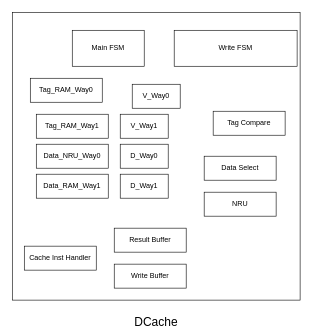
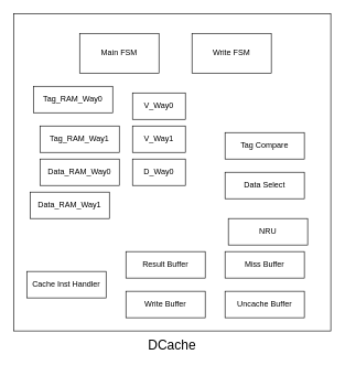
- <mxCell id="14" value="Write FSM" style="rounded=0;whiteSpace=wrap;html=1;" vertex="1" parent="1"><mxGeometry x="290" y="50" width="205" height="60" as="geometry" /></mxCell>
+ <mxCell id="14" value="Write FSM" style="rounded=0;whiteSpace=wrap;html=1;" vertex="1" parent="1"><mxGeometry x="290" y="50" width="120" height="60" as="geometry" /></mxCell>
- <mxCell id="9" value="V_Way0" style="rounded=0;whiteSpace=wrap;html=1;" parent="1" vertex="1"><mxGeometry x="220" y="140" width="80" height="40" as="geometry" /></mxCell>
+ <mxCell id="9" value="V_Way0" style="rounded=0;whiteSpace=wrap;html=1;" parent="1" vertex="1"><mxGeometry x="200" y="140" width="80" height="40" as="geometry" /></mxCell>
- <mxCell id="11" value="Tag Compare" style="rounded=0;whiteSpace=wrap;html=1;" parent="1" vertex="1"><mxGeometry x="355" y="185" width="120" height="40" as="geometry" /></mxCell>
+ <mxCell id="11" value="Tag Compare" style="rounded=0;whiteSpace=wrap;html=1;" parent="1" vertex="1"><mxGeometry x="340" y="200" width="120" height="40" as="geometry" /></mxCell>
- <mxCell id="7" value="Data_NRU_Way0" style="rounded=0;whiteSpace=wrap;html=1;" parent="1" vertex="1"><mxGeometry x="60" y="240" width="120" height="40" as="geometry" /></mxCell>
+ <mxCell id="7" value="Data_RAM_Way0" style="rounded=0;whiteSpace=wrap;html=1;" parent="1" vertex="1"><mxGeometry x="60" y="240" width="120" height="40" as="geometry" /></mxCell>
- <mxCell id="8" value="Data_RAM_Way1" style="rounded=0;whiteSpace=wrap;html=1;" parent="1" vertex="1"><mxGeometry x="60" y="290" width="120" height="40" as="geometry" /></mxCell>
+ <mxCell id="8" value="Data_RAM_Way1" style="rounded=0;whiteSpace=wrap;html=1;" parent="1" vertex="1"><mxGeometry x="45" y="290" width="120" height="40" as="geometry" /></mxCell>
- <mxCell id="16" value="D_Way1" style="rounded=0;whiteSpace=wrap;html=1;" vertex="1" parent="1"><mxGeometry x="200" y="290" width="80" height="40" as="geometry" /></mxCell>
- <mxCell id="13" value="NRU" style="rounded=0;whiteSpace=wrap;html=1;" parent="1" vertex="1"><mxGeometry x="340" y="320" width="120" height="40" as="geometry" /></mxCell>
+ <mxCell id="13" value="NRU" style="rounded=0;whiteSpace=wrap;html=1;" parent="1" vertex="1"><mxGeometry x="345" y="330" width="120" height="40" as="geometry" /></mxCell>
+ <mxCell id="17" value="Miss Buffer" style="rounded=0;whiteSpace=wrap;html=1;" vertex="1" parent="1"><mxGeometry x="340" y="380" width="120" height="40" as="geometry" /></mxCell>
+ <mxCell id="18" value="Uncache Buffer" style="rounded=0;whiteSpace=wrap;html=1;" vertex="1" parent="1"><mxGeometry x="340" y="440" width="120" height="40" as="geometry" /></mxCell>
- <mxCell id="3" value="&lt;font style=&quot;font-size: 20px&quot;&gt;DCache&lt;/font&gt;" style="text;html=1;strokeColor=none;fillColor=none;align=center;verticalAlign=middle;whiteSpace=wrap;rounded=0;" parent="1" vertex="1"><mxGeometry x="240" y="525" width="40" height="20" as="geometry" /></mxCell>
+ <mxCell id="3" value="&lt;font style=&quot;font-size: 20px&quot;&gt;DCache&lt;/font&gt;" style="text;html=1;strokeColor=none;fillColor=none;align=center;verticalAlign=middle;whiteSpace=wrap;rounded=0;" parent="1" vertex="1"><mxGeometry x="240" y="510" width="40" height="20" as="geometry" /></mxCell>
